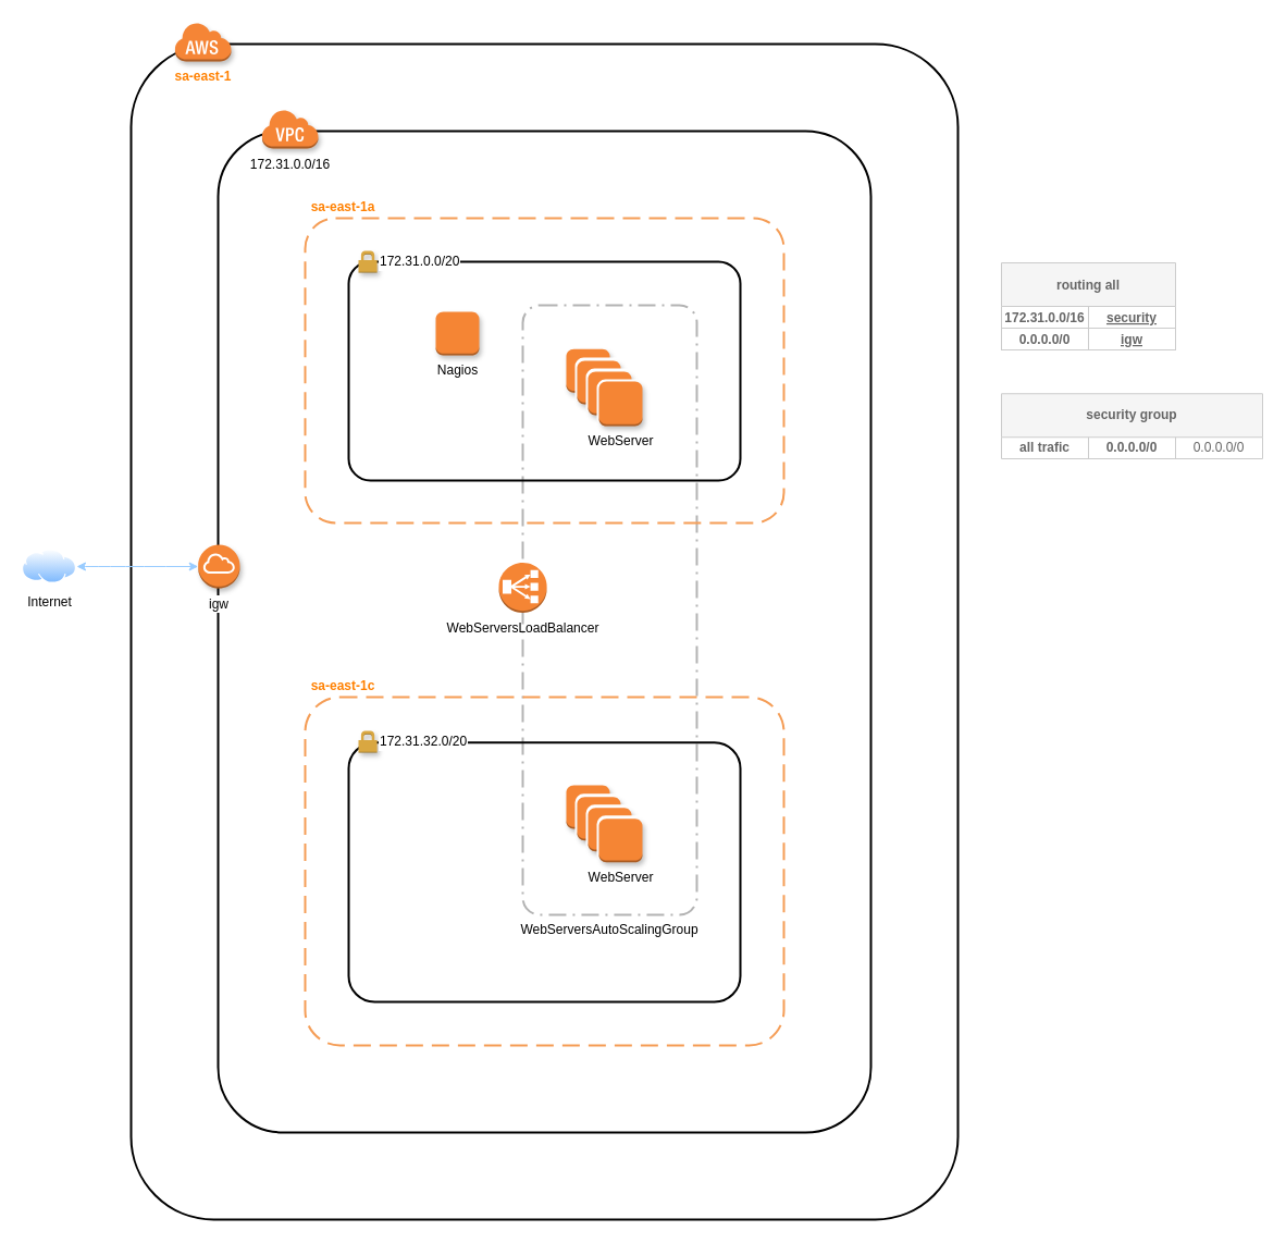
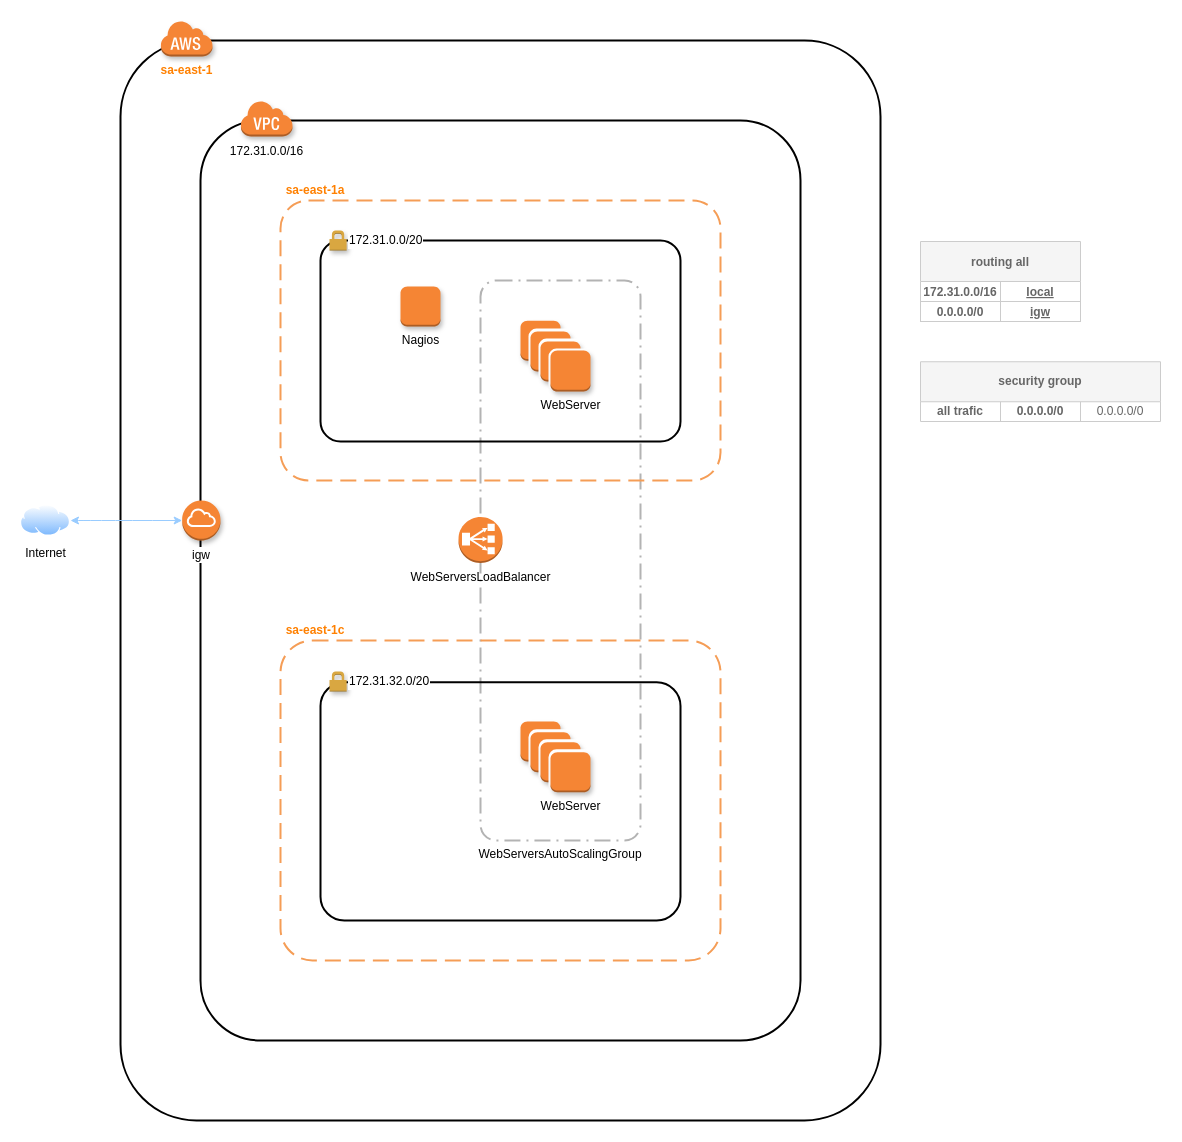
- <mxCell id="42" value="security" style="shape=partialRectangle;connectable=0;fillColor=none;top=0;left=0;bottom=0;right=0;align=center;spacingLeft=0;fontStyle=5;overflow=hidden;strokeColor=#CCCCCC;fontColor=#666666;" parent="40" vertex="1"><mxGeometry x="80" width="80" height="20" as="geometry" /></mxCell>
+ <mxCell id="42" value="local" style="shape=partialRectangle;connectable=0;fillColor=none;top=0;left=0;bottom=0;right=0;align=center;spacingLeft=0;fontStyle=5;overflow=hidden;strokeColor=#CCCCCC;fontColor=#666666;" parent="40" vertex="1"><mxGeometry x="80" width="80" height="20" as="geometry" /></mxCell>
